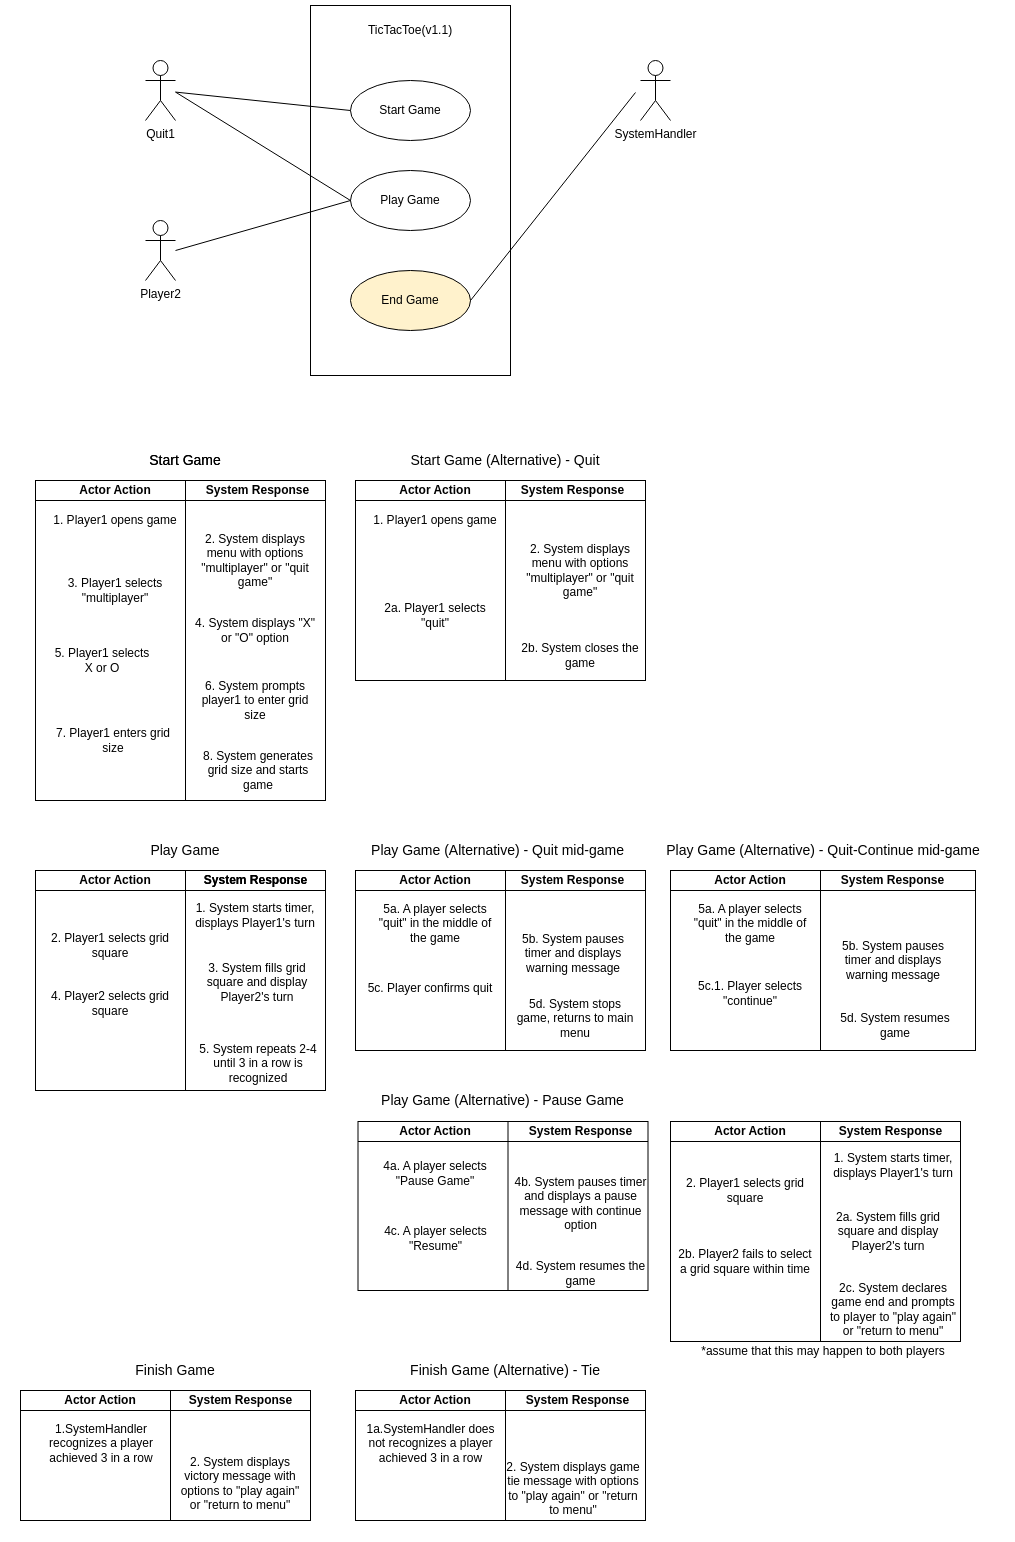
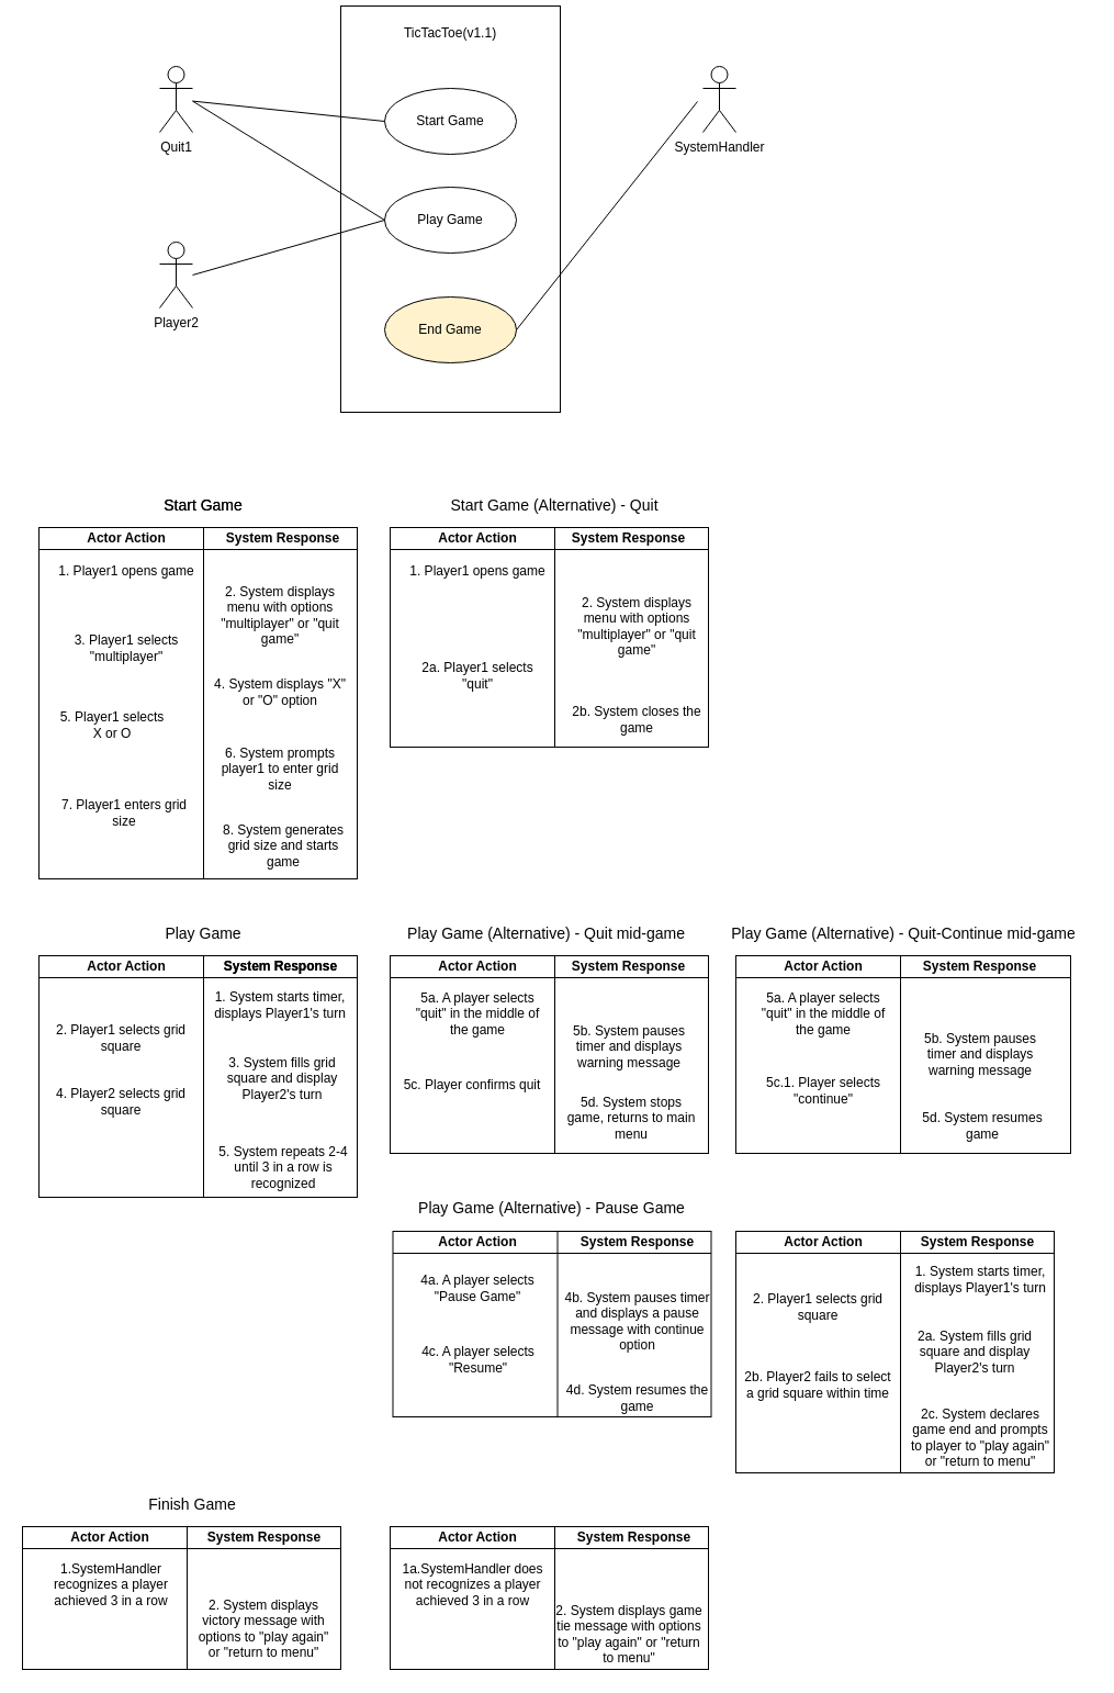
- <mxCell id="89" value="*assume that this may happen to both players" style="text;html=1;strokeColor=none;fillColor=none;align=center;verticalAlign=middle;whiteSpace=wrap;rounded=0;" parent="1" vertex="1"><mxGeometry x="652.5" y="1341" width="340" height="20" as="geometry" /></mxCell>
- <mxCell id="78" value="&lt;font style=&quot;font-size: 14px&quot;&gt;Finish Game (Alternative) - Tie&lt;/font&gt;" style="text;html=1;strokeColor=none;fillColor=none;align=center;verticalAlign=middle;whiteSpace=wrap;rounded=0;" parent="1" vertex="1"><mxGeometry x="400" y="1360" width="210" height="20" as="geometry" /></mxCell>
